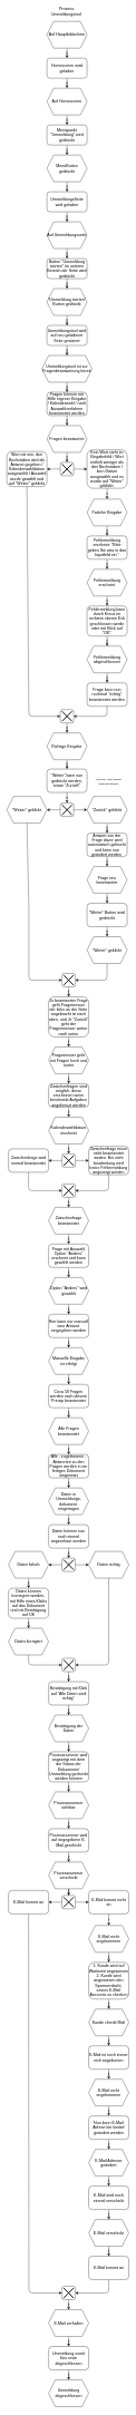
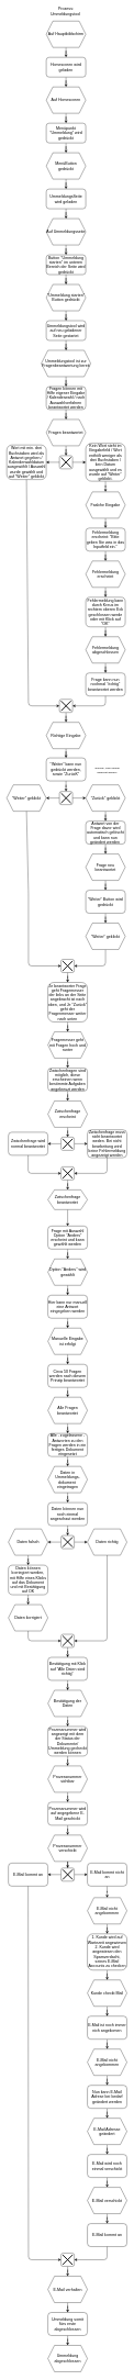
- <mxCell id="83" value="Kalenderwahldatum erscheint" style="shape=hexagon;perimeter=hexagonPerimeter2;whiteSpace=wrap;html=1;fixedSize=1;" vertex="1" parent="1"><mxGeometry x="145" y="3340" width="120" height="80" as="geometry" /></mxCell>
+ <mxCell id="83" value="Zwischenfrage erscheint" style="shape=hexagon;perimeter=hexagonPerimeter2;whiteSpace=wrap;html=1;fixedSize=1;" vertex="1" parent="1"><mxGeometry x="145" y="3340" width="120" height="80" as="geometry" /></mxCell>
- <mxCell id="96" value="Zwischenfrage beantwortet" style="shape=hexagon;perimeter=hexagonPerimeter2;whiteSpace=wrap;html=1;fixedSize=1;" vertex="1" parent="1"><mxGeometry x="145" y="3610" width="120" height="80" as="geometry" /></mxCell>
+ <mxCell id="96" value="Zwischenfrage beantwortet" style="shape=hexagon;perimeter=hexagonPerimeter2;whiteSpace=wrap;html=1;fixedSize=1;" vertex="1" parent="1"><mxGeometry x="145" y="3610" width="120" height="60" as="geometry" /></mxCell>
